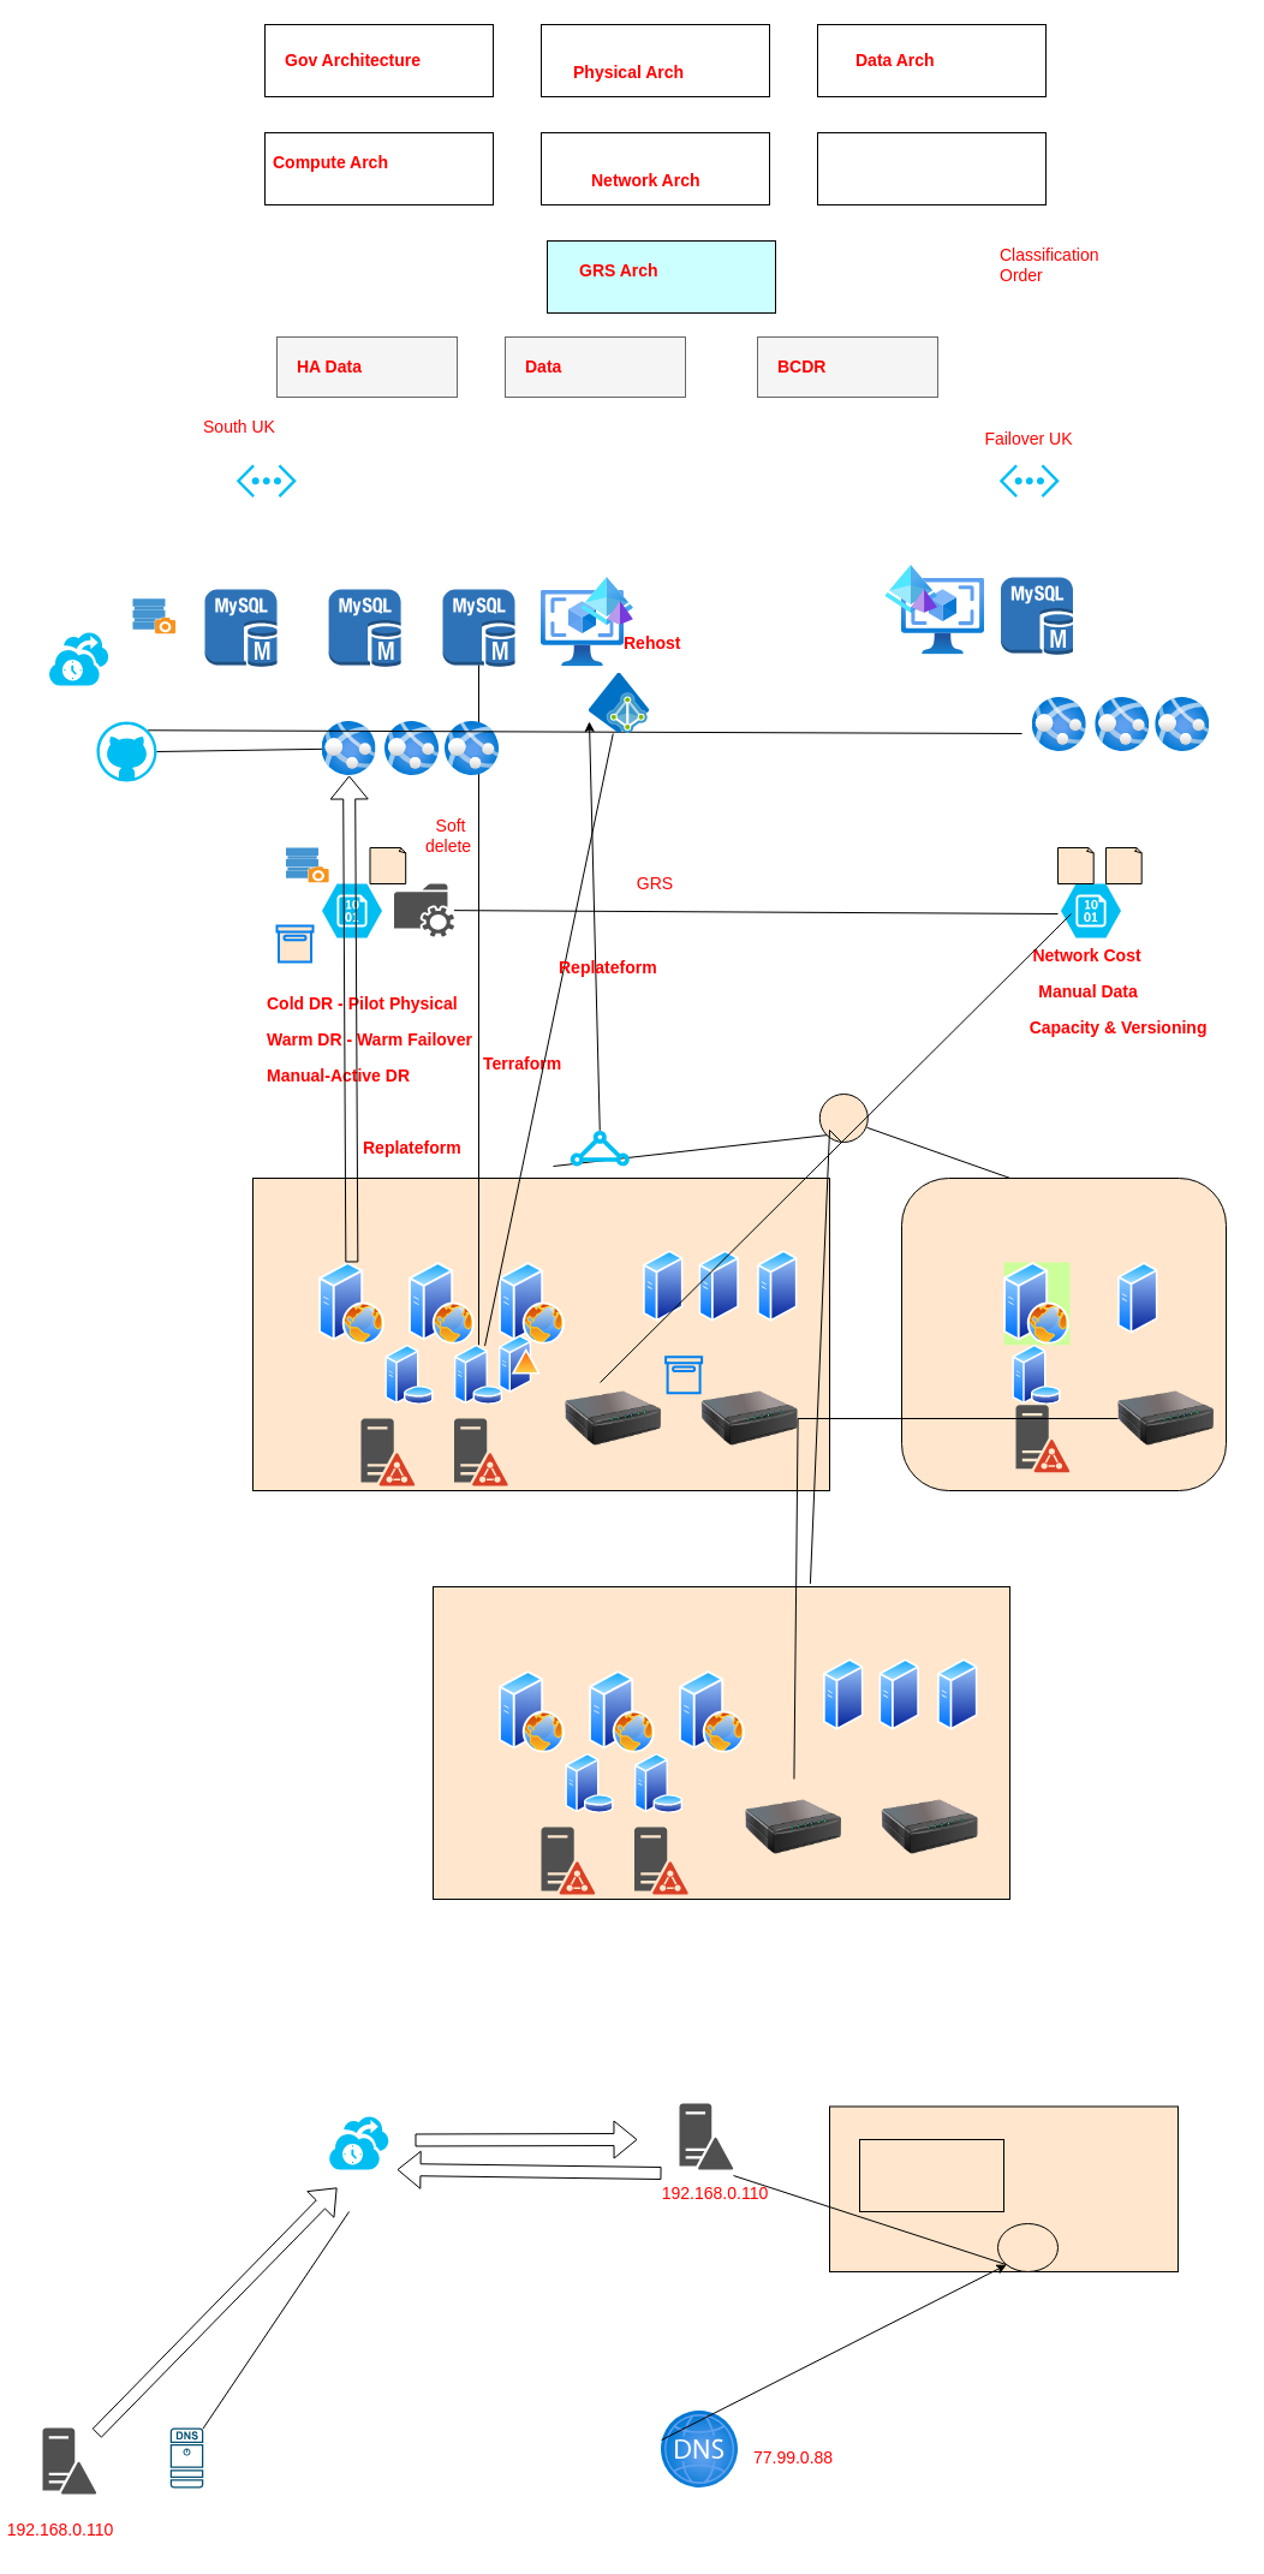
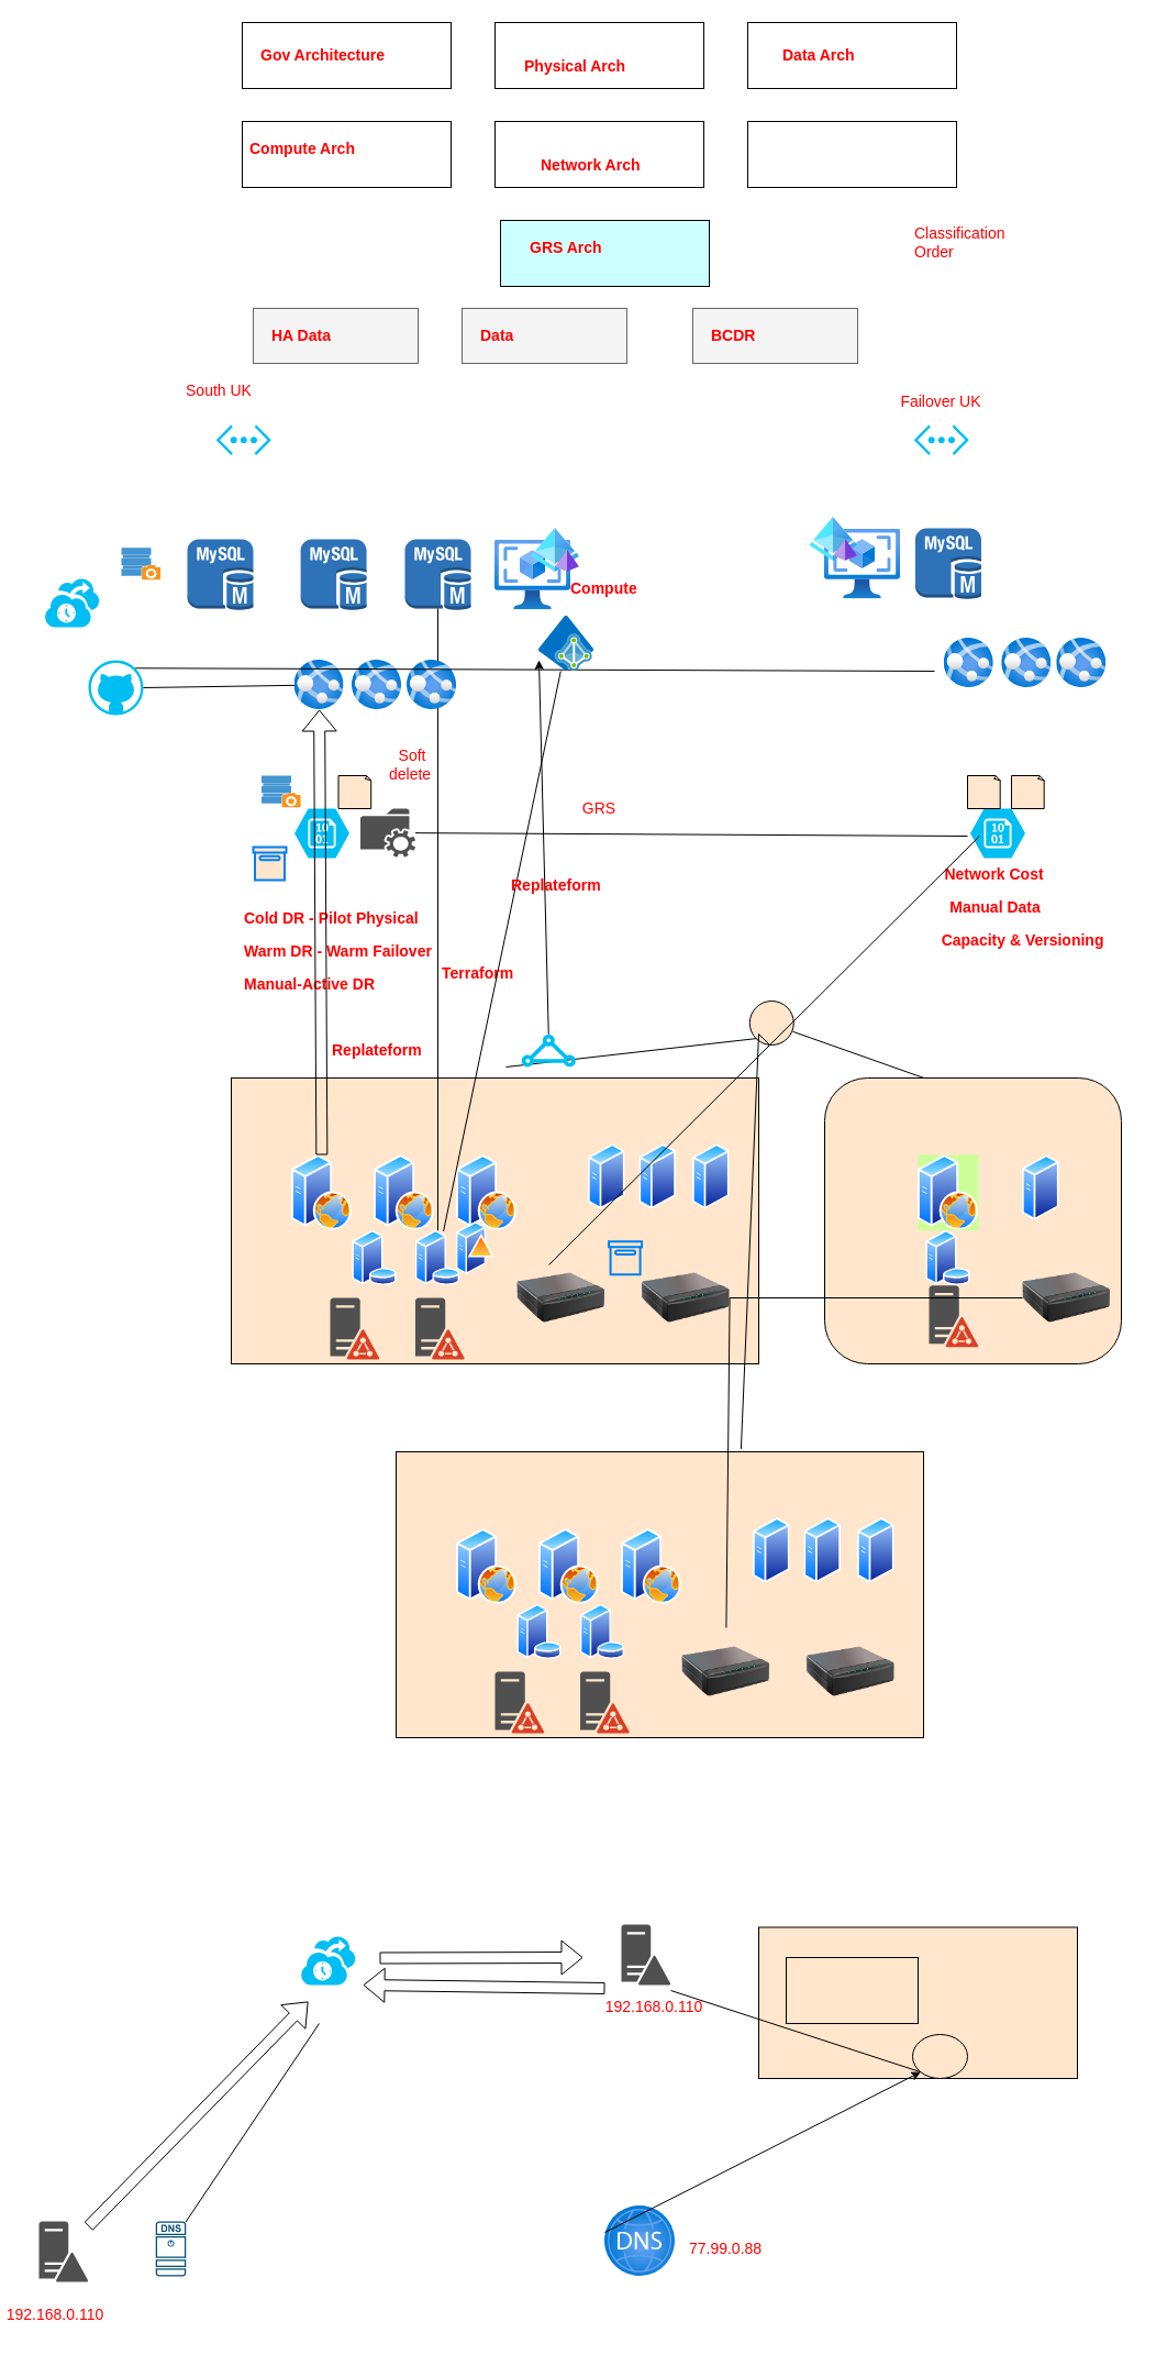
- <mxCell id="114" value="Rehost" style="text;html=1;strokeColor=none;fillColor=none;align=left;verticalAlign=middle;whiteSpace=wrap;rounded=0;fontSize=14;fontColor=#FF0000;fontStyle=1" vertex="1" parent="1"><mxGeometry x="516.8" y="520" width="260" height="30" as="geometry" /></mxCell>
+ <mxCell id="114" value="Compute" style="text;html=1;strokeColor=none;fillColor=none;align=left;verticalAlign=middle;whiteSpace=wrap;rounded=0;fontSize=14;fontColor=#FF0000;fontStyle=1" vertex="1" parent="1"><mxGeometry x="516.8" y="520" width="260" height="30" as="geometry" /></mxCell>
